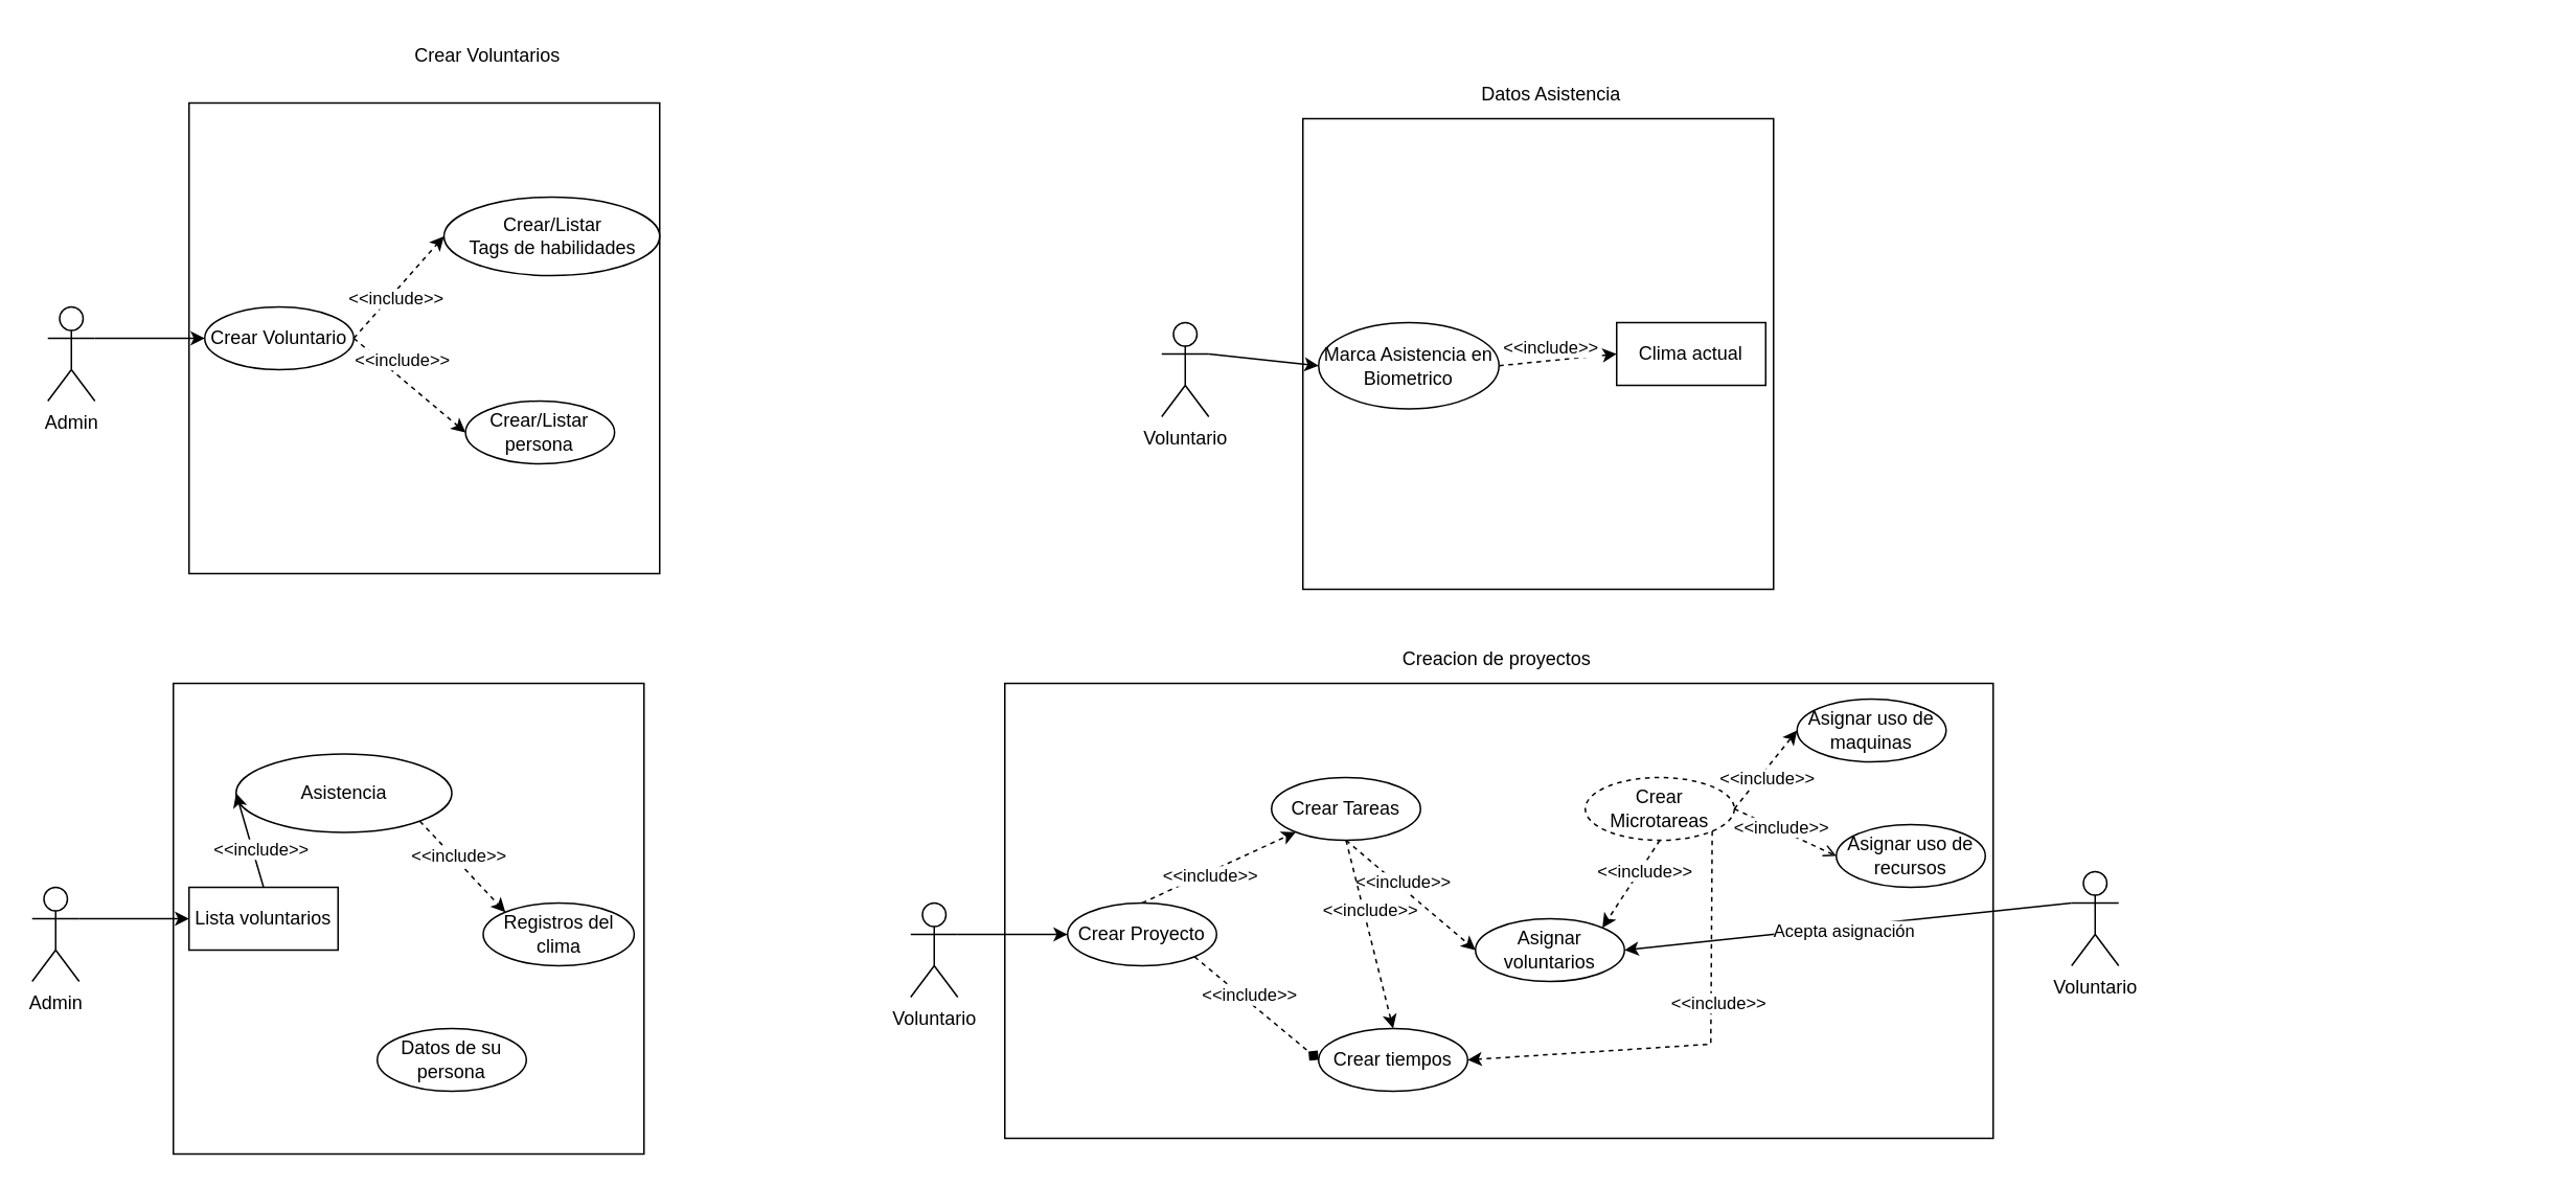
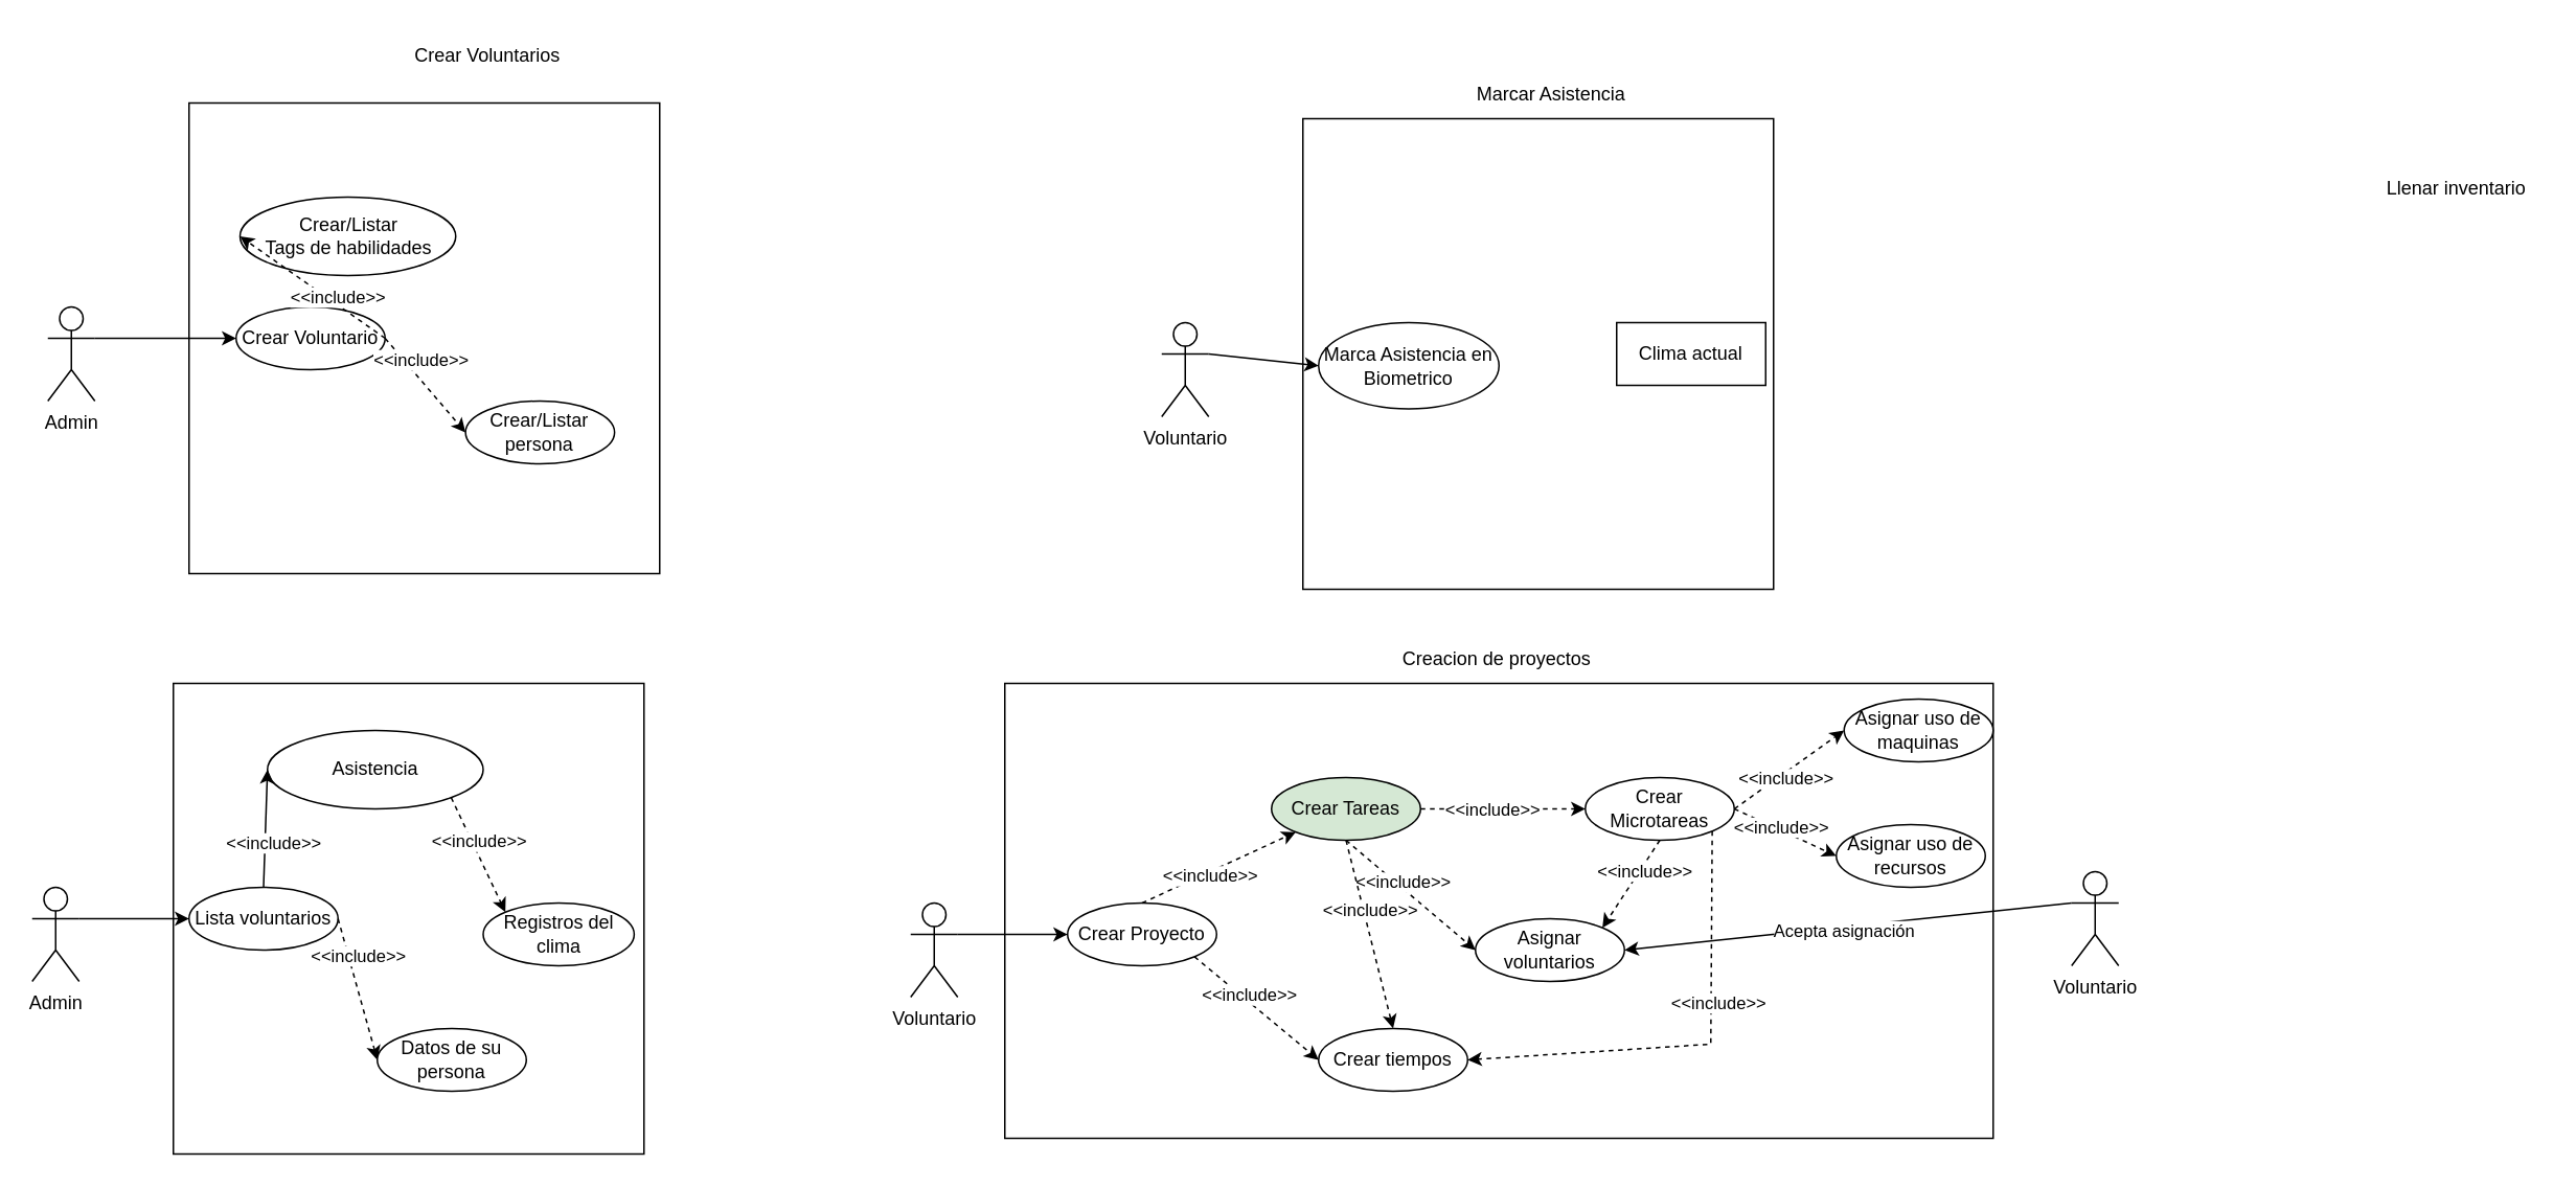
- <mxCell id="58" value="Datos Asistencia" style="text;html=1;align=center;verticalAlign=middle;resizable=0;points=[];autosize=1;strokeColor=none;fillColor=none;" vertex="1" parent="1"><mxGeometry x="932.5" y="45" width="110" height="30" as="geometry" /></mxCell>
+ <mxCell id="58" value="Marcar Asistencia" style="text;html=1;align=center;verticalAlign=middle;resizable=0;points=[];autosize=1;strokeColor=none;fillColor=none;" vertex="1" parent="1"><mxGeometry x="932.5" y="45" width="110" height="30" as="geometry" /></mxCell>
+ <mxCell id="59" value="Llenar inventario" style="text;html=1;align=center;verticalAlign=middle;resizable=0;points=[];autosize=1;strokeColor=none;fillColor=none;" vertex="1" parent="1"><mxGeometry x="1510" y="105" width="110" height="30" as="geometry" /></mxCell>
- <mxCell id="8" value="Crear/Listar&lt;div&gt;Tags de habilidades&lt;/div&gt;" style="ellipse;whiteSpace=wrap;html=1;" vertex="1" parent="1"><mxGeometry x="282.5" y="125" width="137.5" height="50" as="geometry" /></mxCell>
+ <mxCell id="8" value="Crear/Listar&lt;div&gt;Tags de habilidades&lt;/div&gt;" style="ellipse;whiteSpace=wrap;html=1;" vertex="1" parent="1"><mxGeometry x="152.5" y="125" width="137.5" height="50" as="geometry" /></mxCell>
- <mxCell id="7" value="Crear Voluntario" style="ellipse;whiteSpace=wrap;html=1;" vertex="1" parent="1"><mxGeometry x="130" y="195" width="95" height="40" as="geometry" /></mxCell>
+ <mxCell id="7" value="Crear Voluntario" style="ellipse;whiteSpace=wrap;html=1;" vertex="1" parent="1"><mxGeometry x="150" y="195" width="95" height="40" as="geometry" /></mxCell>
- <mxCell id="65" value="" style="endArrow=classic;html=1;rounded=0;entryX=0;entryY=0.5;entryDx=0;entryDy=0;exitX=1;exitY=0.5;exitDx=0;exitDy=0;dashed=1;" edge="1" parent="1" source="63" target="62"><mxGeometry width="50" height="50" relative="1" as="geometry"><mxPoint x="950" y="275" as="sourcePoint" /><mxPoint x="1000" y="225" as="targetPoint" /></mxGeometry></mxCell>
- <mxCell id="66" value="&amp;lt;&amp;lt;include&amp;gt;&amp;gt;" style="edgeLabel;html=1;align=center;verticalAlign=middle;resizable=0;points=[];" connectable="0" vertex="1" parent="65"><mxGeometry x="-0.242" y="-1" relative="1" as="geometry"><mxPoint x="4" y="-10" as="offset" /></mxGeometry></mxCell>
- <mxCell id="42" value="Asignar uso de maquinas" style="ellipse;whiteSpace=wrap;html=1;" vertex="1" parent="1"><mxGeometry x="1145" y="445" width="95" height="40" as="geometry" /></mxCell>
+ <mxCell id="42" value="Asignar uso de maquinas" style="ellipse;whiteSpace=wrap;html=1;" vertex="1" parent="1"><mxGeometry x="1175" y="445" width="95" height="40" as="geometry" /></mxCell>
- <mxCell id="18" value="Asistencia" style="ellipse;whiteSpace=wrap;html=1;" vertex="1" parent="1"><mxGeometry x="150" y="480" width="137.5" height="50" as="geometry" /></mxCell>
+ <mxCell id="18" value="Asistencia" style="ellipse;whiteSpace=wrap;html=1;" vertex="1" parent="1"><mxGeometry x="170" y="465" width="137.5" height="50" as="geometry" /></mxCell>
- <mxCell id="31" value="Crear Tareas" style="ellipse;whiteSpace=wrap;html=1;" vertex="1" parent="1"><mxGeometry x="810" y="495" width="95" height="40" as="geometry" /></mxCell>
+ <mxCell id="31" value="Crear Tareas" style="ellipse;whiteSpace=wrap;html=1;fillColor=#d5e8d4;" vertex="1" parent="1"><mxGeometry x="810" y="495" width="95" height="40" as="geometry" /></mxCell>
+ <mxCell id="36" value="" style="endArrow=classic;html=1;rounded=0;exitX=1;exitY=0.5;exitDx=0;exitDy=0;dashed=1;entryX=0;entryY=0.5;entryDx=0;entryDy=0;" edge="1" parent="1" source="31" target="32"><mxGeometry width="50" height="50" relative="1" as="geometry"><mxPoint x="738" y="585" as="sourcePoint" /><mxPoint x="836" y="540" as="targetPoint" /></mxGeometry></mxCell>
+ <mxCell id="37" value="&amp;lt;&amp;lt;include&amp;gt;&amp;gt;" style="edgeLabel;html=1;align=center;verticalAlign=middle;resizable=0;points=[];" connectable="0" vertex="1" parent="36"><mxGeometry x="-0.242" y="-1" relative="1" as="geometry"><mxPoint x="5" y="-1" as="offset" /></mxGeometry></mxCell>
- <mxCell id="32" value="Crear Microtareas" style="ellipse;whiteSpace=wrap;html=1;dashed=1;" vertex="1" parent="1"><mxGeometry x="1010" y="495" width="95" height="40" as="geometry" /></mxCell>
+ <mxCell id="32" value="Crear Microtareas" style="ellipse;whiteSpace=wrap;html=1;" vertex="1" parent="1"><mxGeometry x="1010" y="495" width="95" height="40" as="geometry" /></mxCell>
- <mxCell id="56" value="" style="endArrow=open;html=1;rounded=0;exitX=1;exitY=0.5;exitDx=0;exitDy=0;dashed=1;entryX=0;entryY=0.5;entryDx=0;entryDy=0;" edge="1" parent="1" source="32" target="55"><mxGeometry width="50" height="50" relative="1" as="geometry"><mxPoint x="1115" y="525" as="sourcePoint" /><mxPoint x="1185" y="475" as="targetPoint" /></mxGeometry></mxCell>
+ <mxCell id="56" value="" style="endArrow=classic;html=1;rounded=0;exitX=1;exitY=0.5;exitDx=0;exitDy=0;dashed=1;entryX=0;entryY=0.5;entryDx=0;entryDy=0;" edge="1" parent="1" source="32" target="55"><mxGeometry width="50" height="50" relative="1" as="geometry"><mxPoint x="1115" y="525" as="sourcePoint" /><mxPoint x="1185" y="475" as="targetPoint" /></mxGeometry></mxCell>
- <mxCell id="17" value="Lista voluntarios" style="whiteSpace=wrap;html=1;rounded=0;" vertex="1" parent="1"><mxGeometry x="120" y="565" width="95" height="40" as="geometry" /></mxCell>
+ <mxCell id="17" value="Lista voluntarios" style="ellipse;whiteSpace=wrap;html=1;" vertex="1" parent="1"><mxGeometry x="120" y="565" width="95" height="40" as="geometry" /></mxCell>
+ <mxCell id="20" value="" style="endArrow=classic;html=1;rounded=0;entryX=0;entryY=0.5;entryDx=0;entryDy=0;exitX=1;exitY=0.5;exitDx=0;exitDy=0;dashed=1;" edge="1" parent="1" source="17" target="16"><mxGeometry width="50" height="50" relative="1" as="geometry"><mxPoint x="230" y="635" as="sourcePoint" /><mxPoint x="280" y="585" as="targetPoint" /></mxGeometry></mxCell>
+ <mxCell id="21" value="&amp;lt;&amp;lt;include&amp;gt;&amp;gt;" style="edgeLabel;html=1;align=center;verticalAlign=middle;resizable=0;points=[];" connectable="0" vertex="1" parent="20"><mxGeometry x="-0.242" y="-1" relative="1" as="geometry"><mxPoint x="4" y="-10" as="offset" /></mxGeometry></mxCell>
- <mxCell id="49" value="" style="endArrow=diamond;html=1;rounded=0;dashed=1;exitX=1;exitY=1;exitDx=0;exitDy=0;entryX=0;entryY=0.5;entryDx=0;entryDy=0;entryPerimeter=0;" edge="1" parent="1" source="29" target="48"><mxGeometry width="50" height="50" relative="1" as="geometry"><mxPoint x="738" y="585" as="sourcePoint" /><mxPoint x="836" y="540" as="targetPoint" /></mxGeometry></mxCell>
+ <mxCell id="49" value="" style="endArrow=classic;html=1;rounded=0;dashed=1;exitX=1;exitY=1;exitDx=0;exitDy=0;entryX=0;entryY=0.5;entryDx=0;entryDy=0;entryPerimeter=0;" edge="1" parent="1" source="29" target="48"><mxGeometry width="50" height="50" relative="1" as="geometry"><mxPoint x="738" y="585" as="sourcePoint" /><mxPoint x="836" y="540" as="targetPoint" /></mxGeometry></mxCell>
